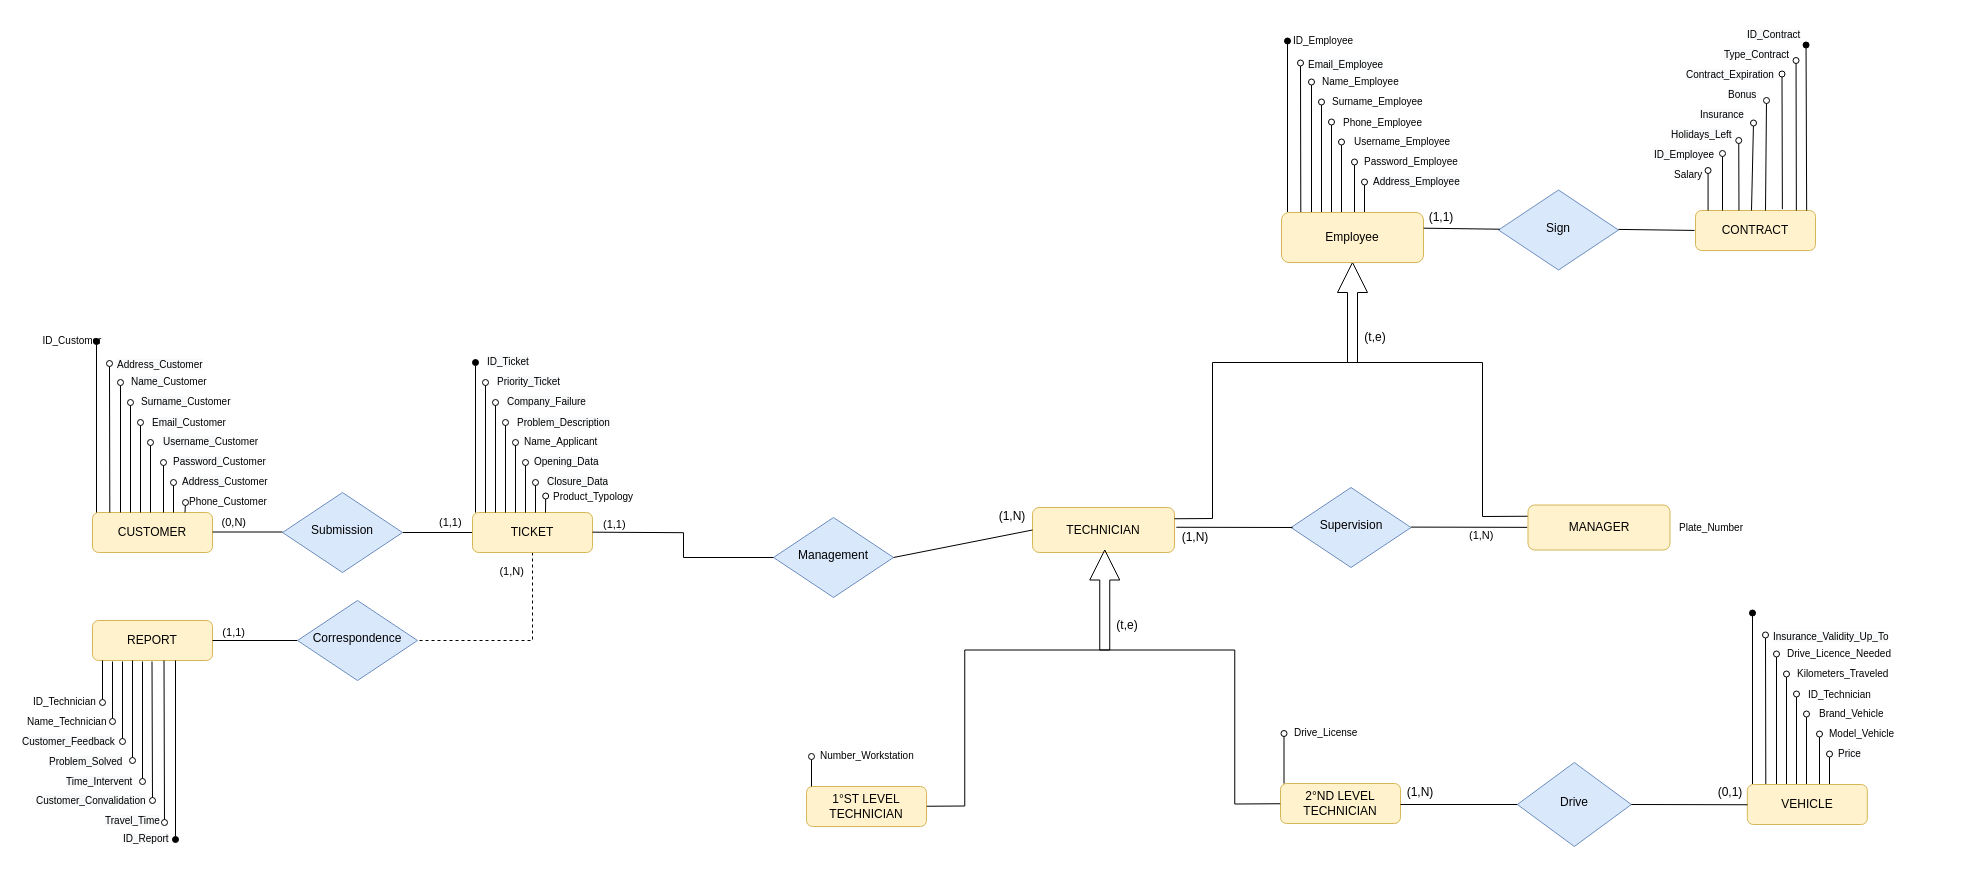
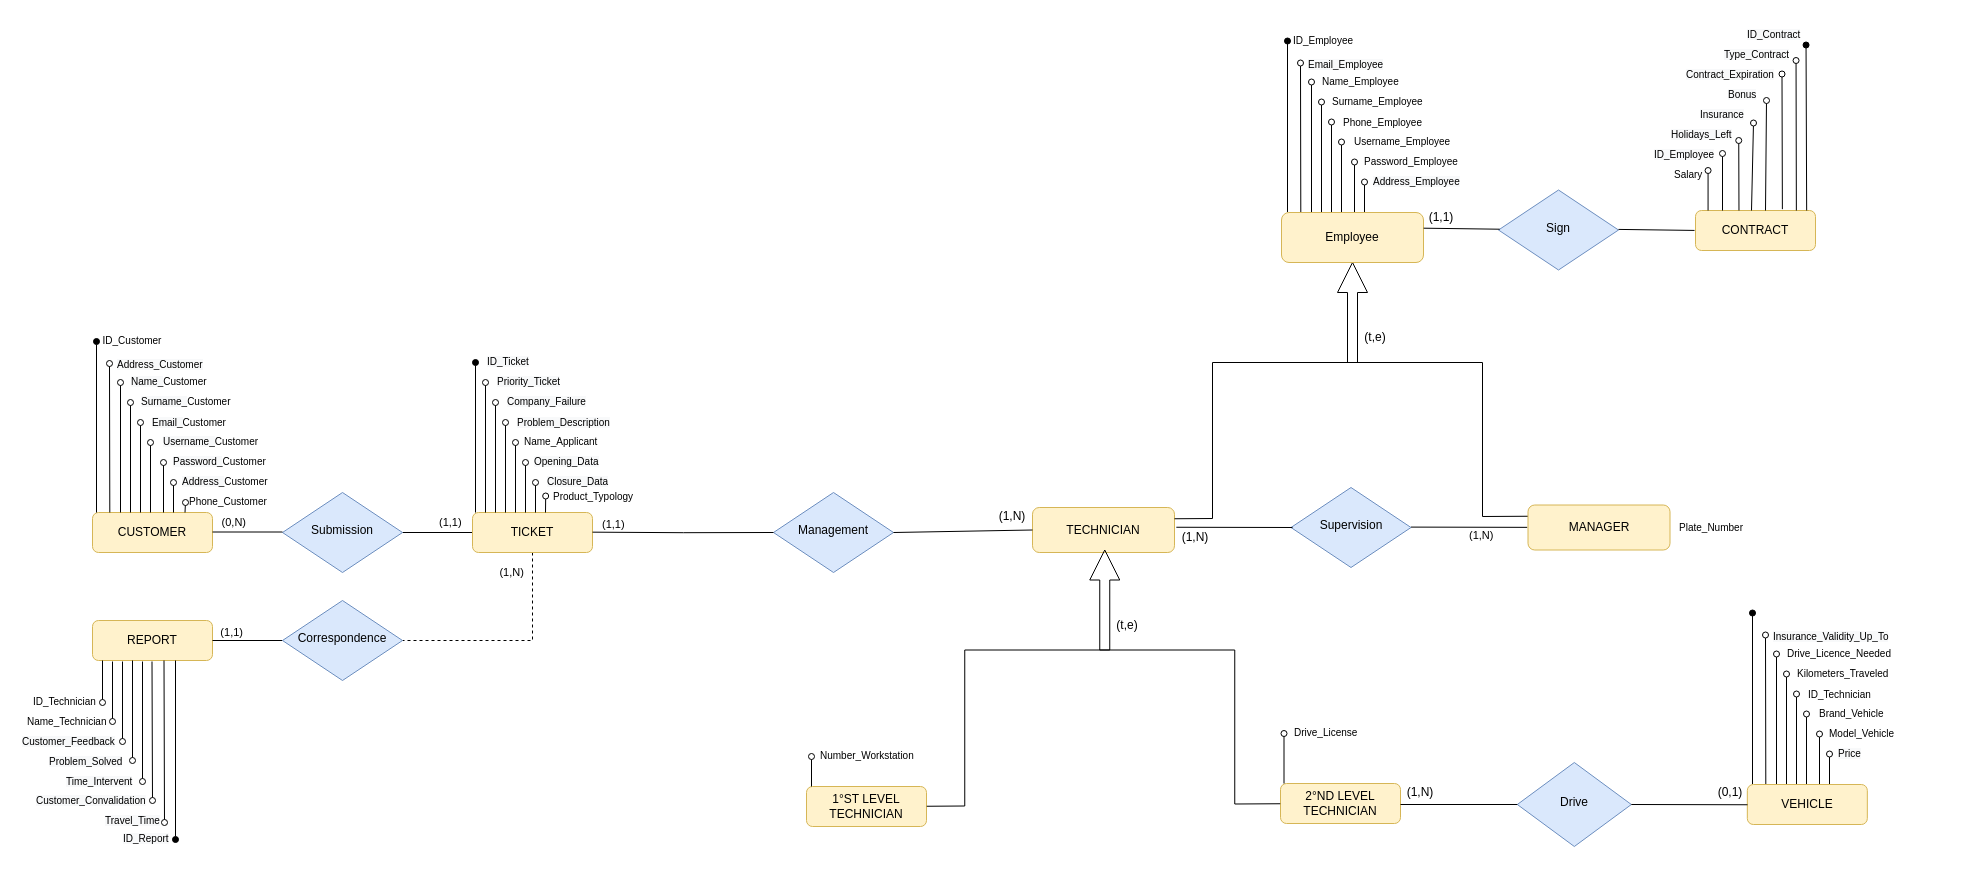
- <mxCell id="25" value="&lt;font style=&quot;font-size: 10px&quot;&gt;ID_Customer&lt;/font&gt;" style="text;html=1;strokeColor=none;fillColor=none;align=center;verticalAlign=middle;whiteSpace=wrap;rounded=0;" vertex="1" parent="1"><mxGeometry x="52" y="330" width="40" height="20" as="geometry" /></mxCell>
+ <mxCell id="25" value="&lt;font style=&quot;font-size: 10px&quot;&gt;ID_Customer&lt;/font&gt;" style="text;html=1;strokeColor=none;fillColor=none;align=center;verticalAlign=middle;whiteSpace=wrap;rounded=0;" vertex="1" parent="1"><mxGeometry y="330" width="40" height="20" as="geometry" x="112" /></mxCell>
- <mxCell id="10" value="Management" style="rhombus;whiteSpace=wrap;html=1;shadow=0;fontFamily=Helvetica;fontSize=12;align=center;strokeWidth=1;spacing=6;spacingTop=-4;fillColor=#dae8fc;strokeColor=#6c8ebf;" vertex="1" parent="1"><mxGeometry x="773" y="517" width="120" height="80" as="geometry" /></mxCell>
+ <mxCell id="10" value="Management" style="rhombus;whiteSpace=wrap;html=1;shadow=0;fontFamily=Helvetica;fontSize=12;align=center;strokeWidth=1;spacing=6;spacingTop=-4;fillColor=#dae8fc;strokeColor=#6c8ebf;" vertex="1" parent="1"><mxGeometry x="773" y="492" width="120" height="80" as="geometry" /></mxCell>
- <mxCell id="11" value="Correspondence" style="rhombus;whiteSpace=wrap;html=1;shadow=0;fontFamily=Helvetica;fontSize=12;align=center;strokeWidth=1;spacing=6;spacingTop=-4;fillColor=#dae8fc;strokeColor=#6c8ebf;" vertex="1" parent="1"><mxGeometry x="297" y="600" width="120" height="80" as="geometry" /></mxCell>
+ <mxCell id="11" value="Correspondence" style="rhombus;whiteSpace=wrap;html=1;shadow=0;fontFamily=Helvetica;fontSize=12;align=center;strokeWidth=1;spacing=6;spacingTop=-4;fillColor=#dae8fc;strokeColor=#6c8ebf;" vertex="1" parent="1"><mxGeometry x="282" y="600" width="120" height="80" as="geometry" /></mxCell>
